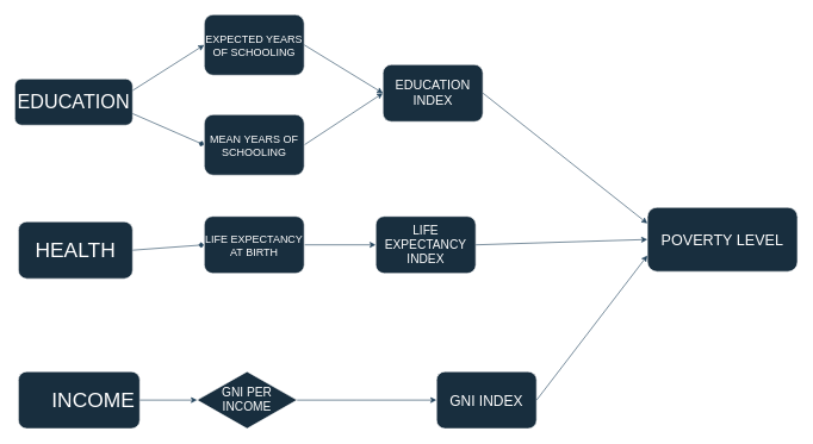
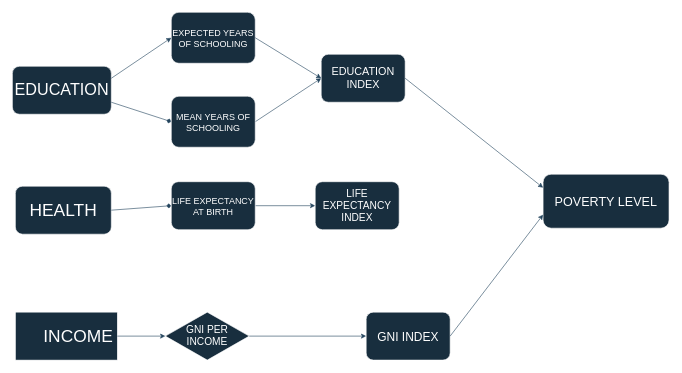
- <mxCell id="4" value="EDUCATION" style="rounded=1;whiteSpace=wrap;html=1;labelBackgroundColor=none;labelBorderColor=none;fontSize=27;fillColor=#182E3E;strokeColor=#FFFFFF;fontColor=#FFFFFF;" vertex="1" parent="1"><mxGeometry x="20" y="110" width="165" height="65" as="geometry" /></mxCell>
+ <mxCell id="4" value="EDUCATION" style="rounded=1;whiteSpace=wrap;html=1;labelBackgroundColor=none;labelBorderColor=none;fontSize=27;fillColor=#182E3E;strokeColor=#FFFFFF;fontColor=#FFFFFF;" vertex="1" parent="1"><mxGeometry x="20" y="110" width="165" height="80" as="geometry" /></mxCell>
- <mxCell id="22" value="" style="endArrow=classic;html=1;rounded=1;exitX=1;exitY=0.5;exitDx=0;exitDy=0;entryX=0;entryY=0.5;entryDx=0;entryDy=0;labelBackgroundColor=none;strokeColor=#23445D;fontColor=default;" edge="1" parent="1" source="14" target="19"><mxGeometry width="50" height="50" relative="1" as="geometry"><mxPoint x="655" y="239" as="sourcePoint" /><mxPoint x="831" y="150" as="targetPoint" /><Array as="points" /></mxGeometry></mxCell>
- <mxCell id="2" value="&lt;blockquote style=&quot;margin: 0px 0px 0px 40px; border: none; padding: 0px; font-size: 29px;&quot;&gt;INCOME&lt;/blockquote&gt;" style="rounded=1;html=1;labelBackgroundColor=none;fontSize=29;whiteSpace=wrap;labelBorderColor=none;fillColor=#182E3E;strokeColor=#FFFFFF;fontColor=#FFFFFF;" vertex="1" parent="1"><mxGeometry x="25" y="520" width="170" height="80" as="geometry" /></mxCell>
+ <mxCell id="2" value="&lt;blockquote style=&quot;margin: 0px 0px 0px 40px; border: none; padding: 0px; font-size: 29px;&quot;&gt;INCOME&lt;/blockquote&gt;" style="html=1;labelBackgroundColor=none;fontSize=29;whiteSpace=wrap;labelBorderColor=none;fillColor=#182E3E;strokeColor=#FFFFFF;fontColor=#FFFFFF;rounded=0;" vertex="1" parent="1"><mxGeometry x="25" y="520" width="170" height="80" as="geometry" /></mxCell>
